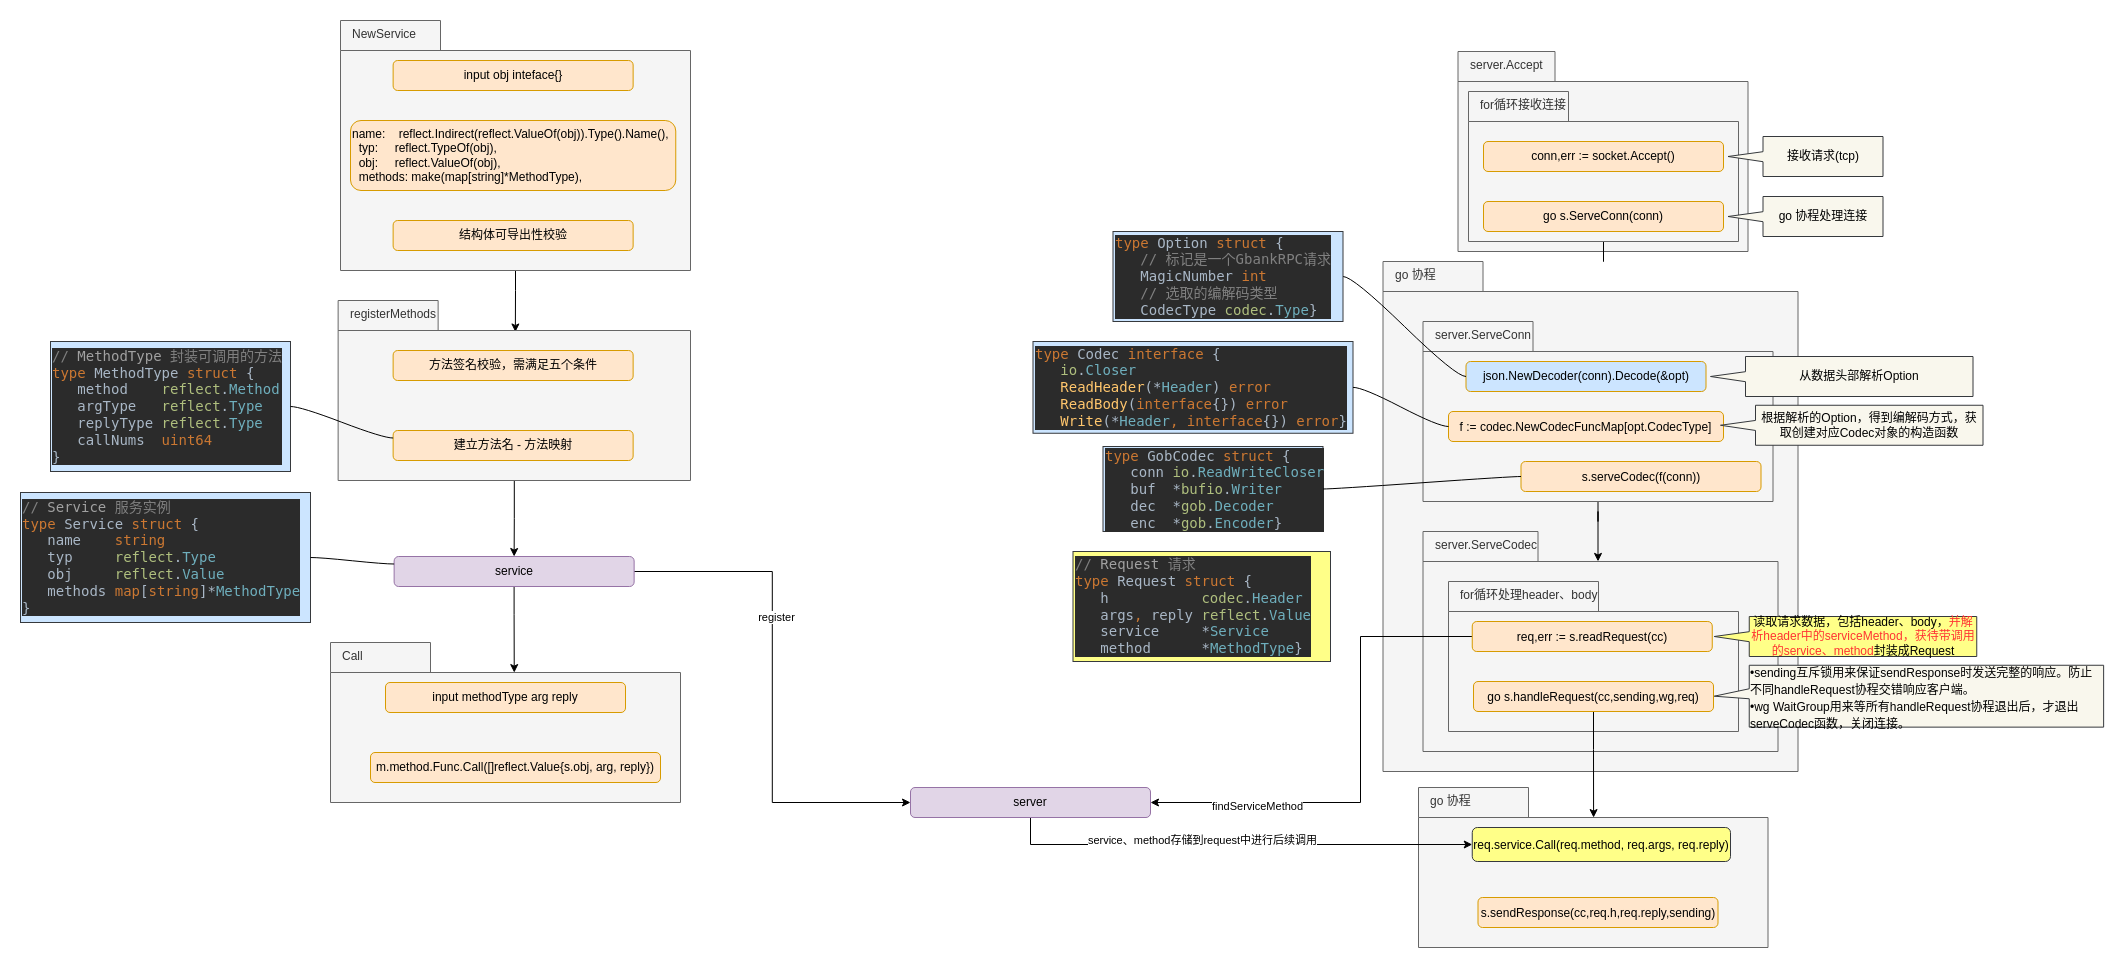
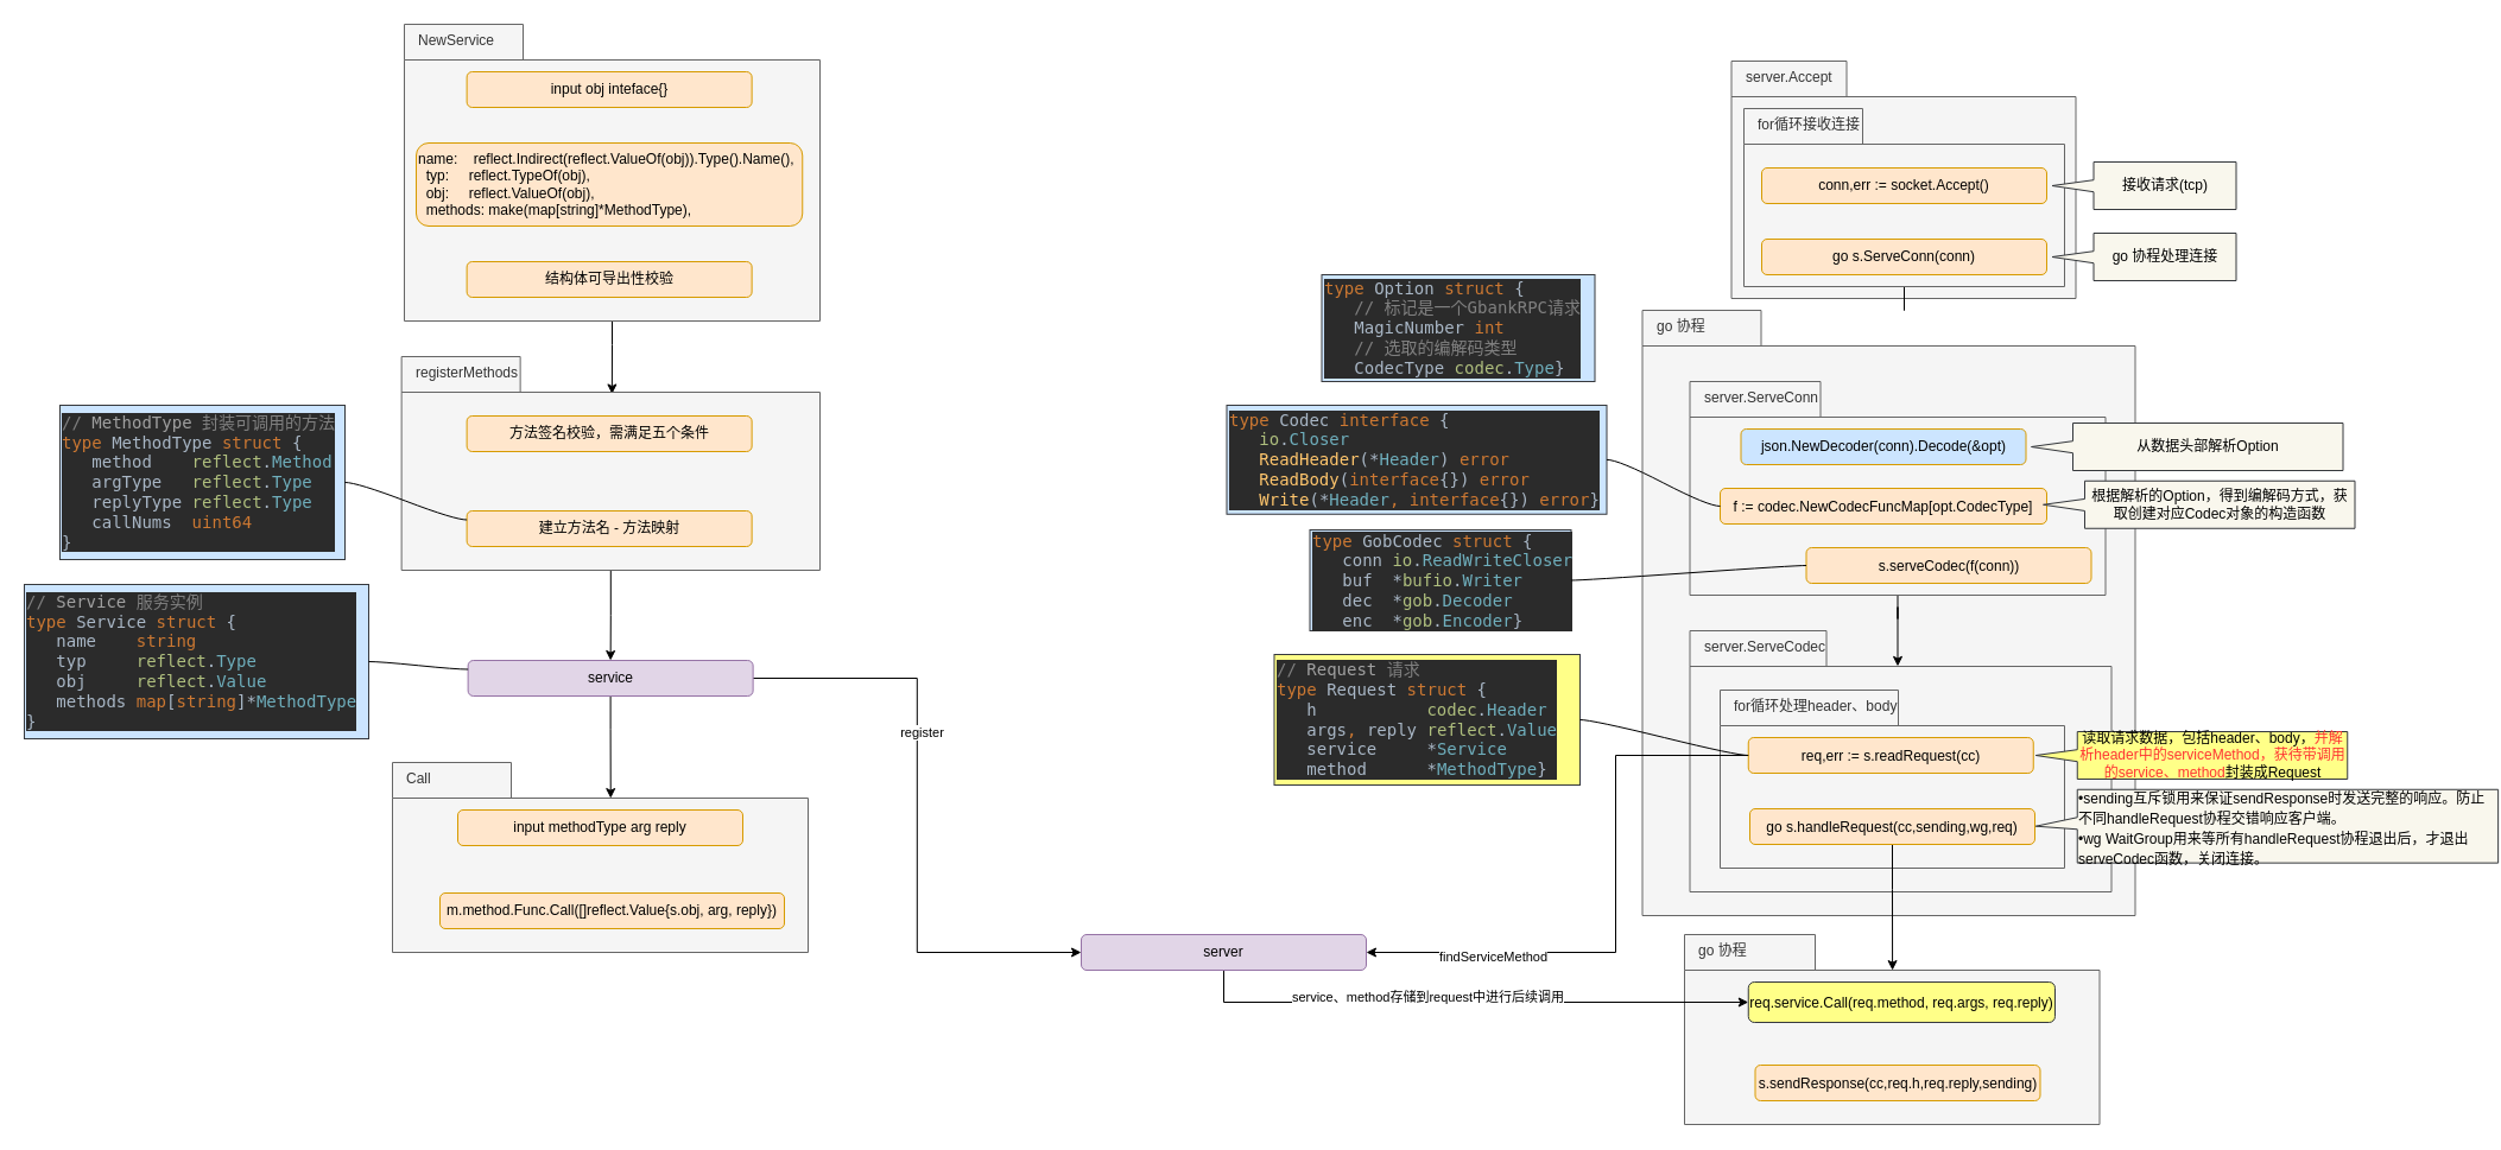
- <mxCell id="49" value="" style="edgeStyle=entityRelationEdgeStyle;startArrow=none;endArrow=none;segment=10;curved=1;rounded=0;entryX=1;entryY=0.5;entryDx=0;entryDy=0;exitX=0;exitY=0.5;exitDx=0;exitDy=0;" edge="1" parent="1" source="30" target="50"><mxGeometry relative="1" as="geometry"><mxPoint x="1282.5" y="291" as="sourcePoint" /><mxPoint x="1380.5" y="305" as="targetPoint" /></mxGeometry></mxCell>
+ <mxCell id="56" value="" style="edgeStyle=entityRelationEdgeStyle;startArrow=none;endArrow=none;segment=10;curved=1;rounded=0;entryX=1;entryY=0.5;entryDx=0;entryDy=0;exitX=0;exitY=0.5;exitDx=0;exitDy=0;" edge="1" parent="1" source="37" target="55"><mxGeometry relative="1" as="geometry"><mxPoint x="1485.5" y="486" as="sourcePoint" /><mxPoint x="1332.5" y="498.5" as="targetPoint" /></mxGeometry></mxCell>
